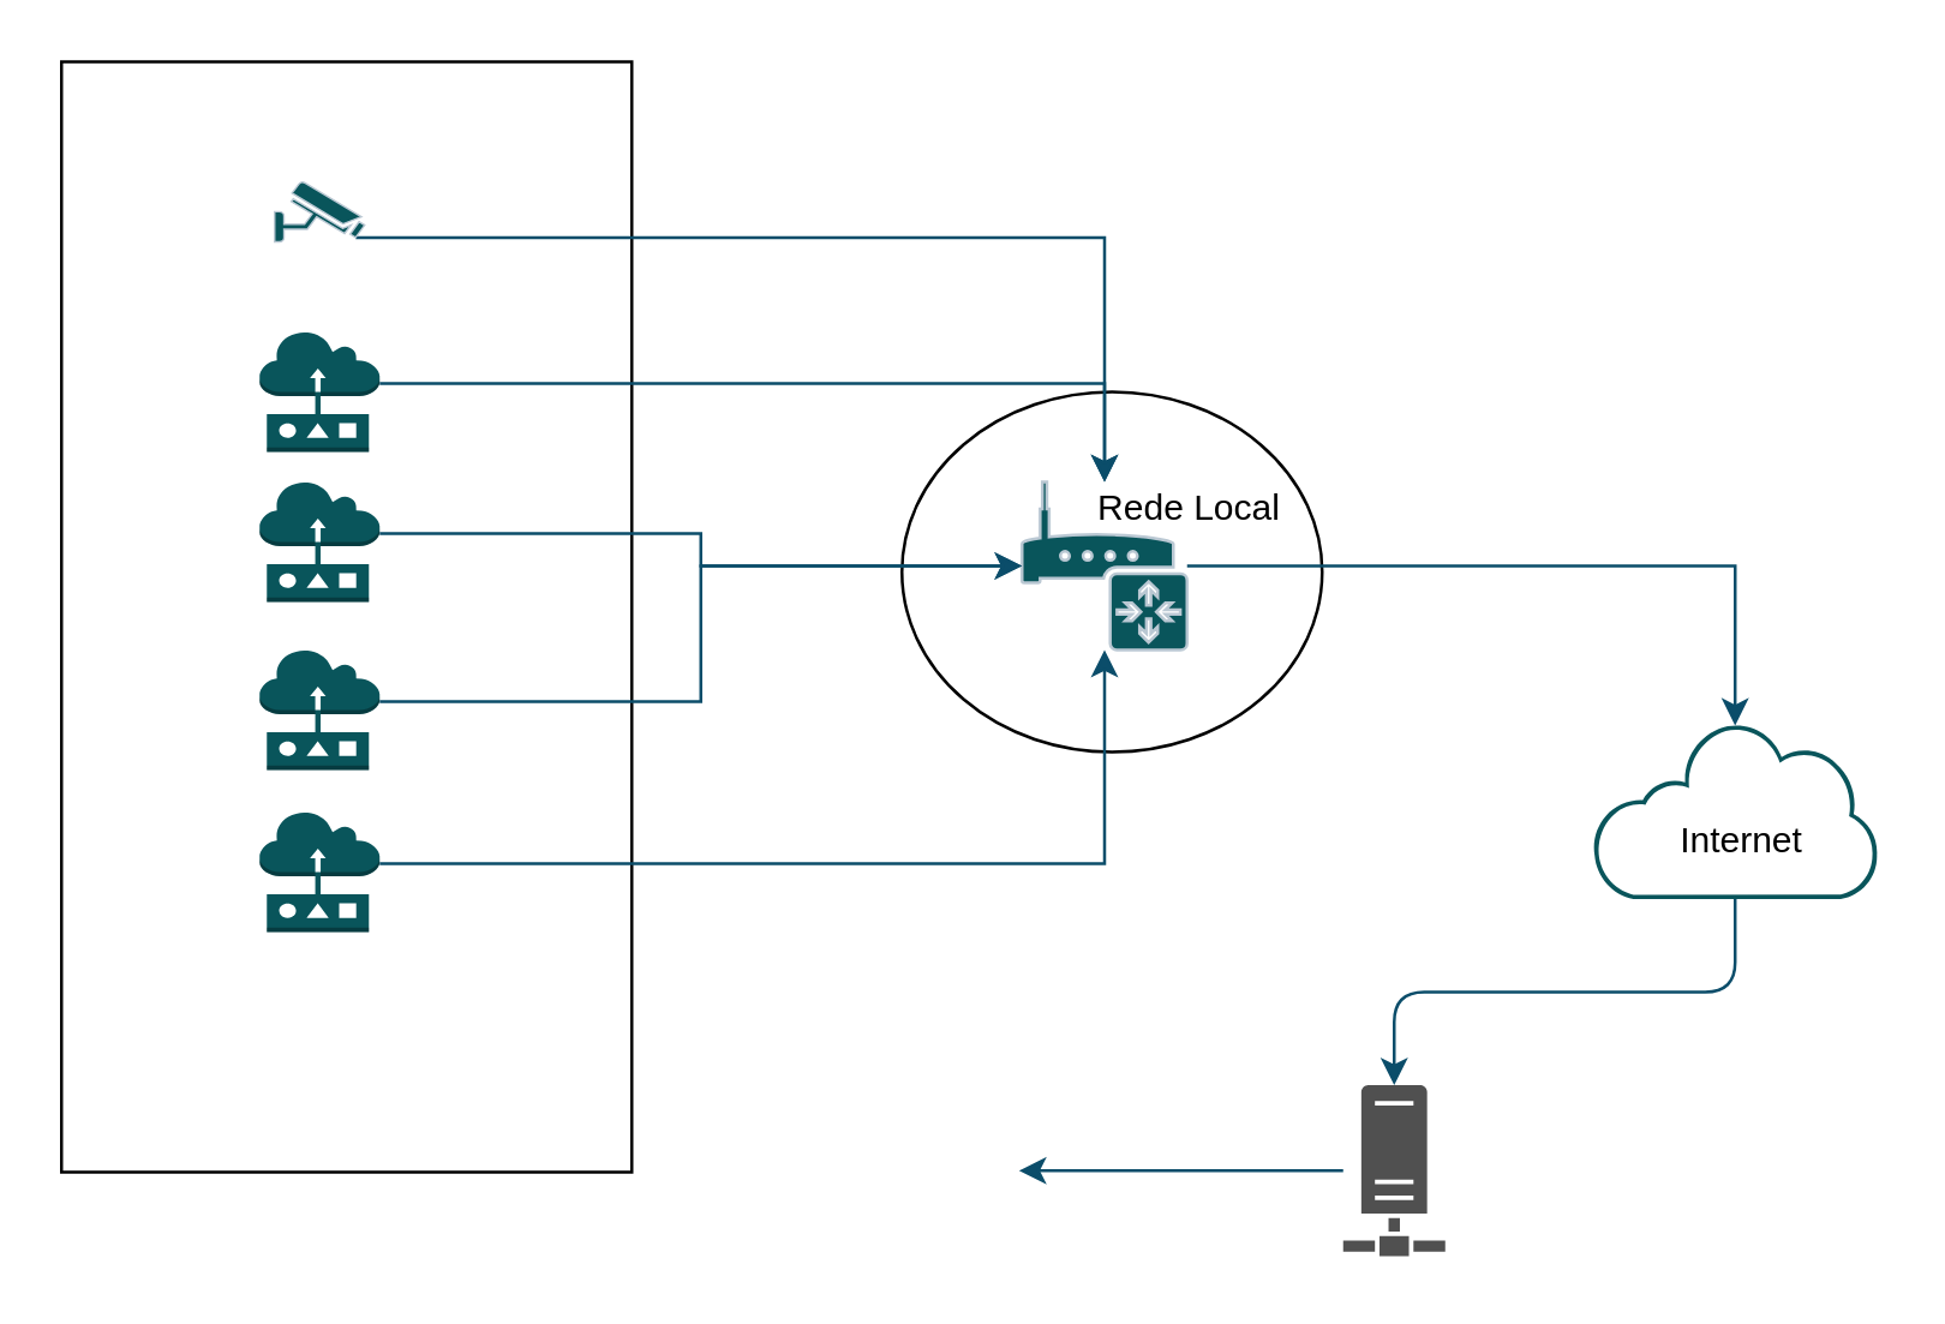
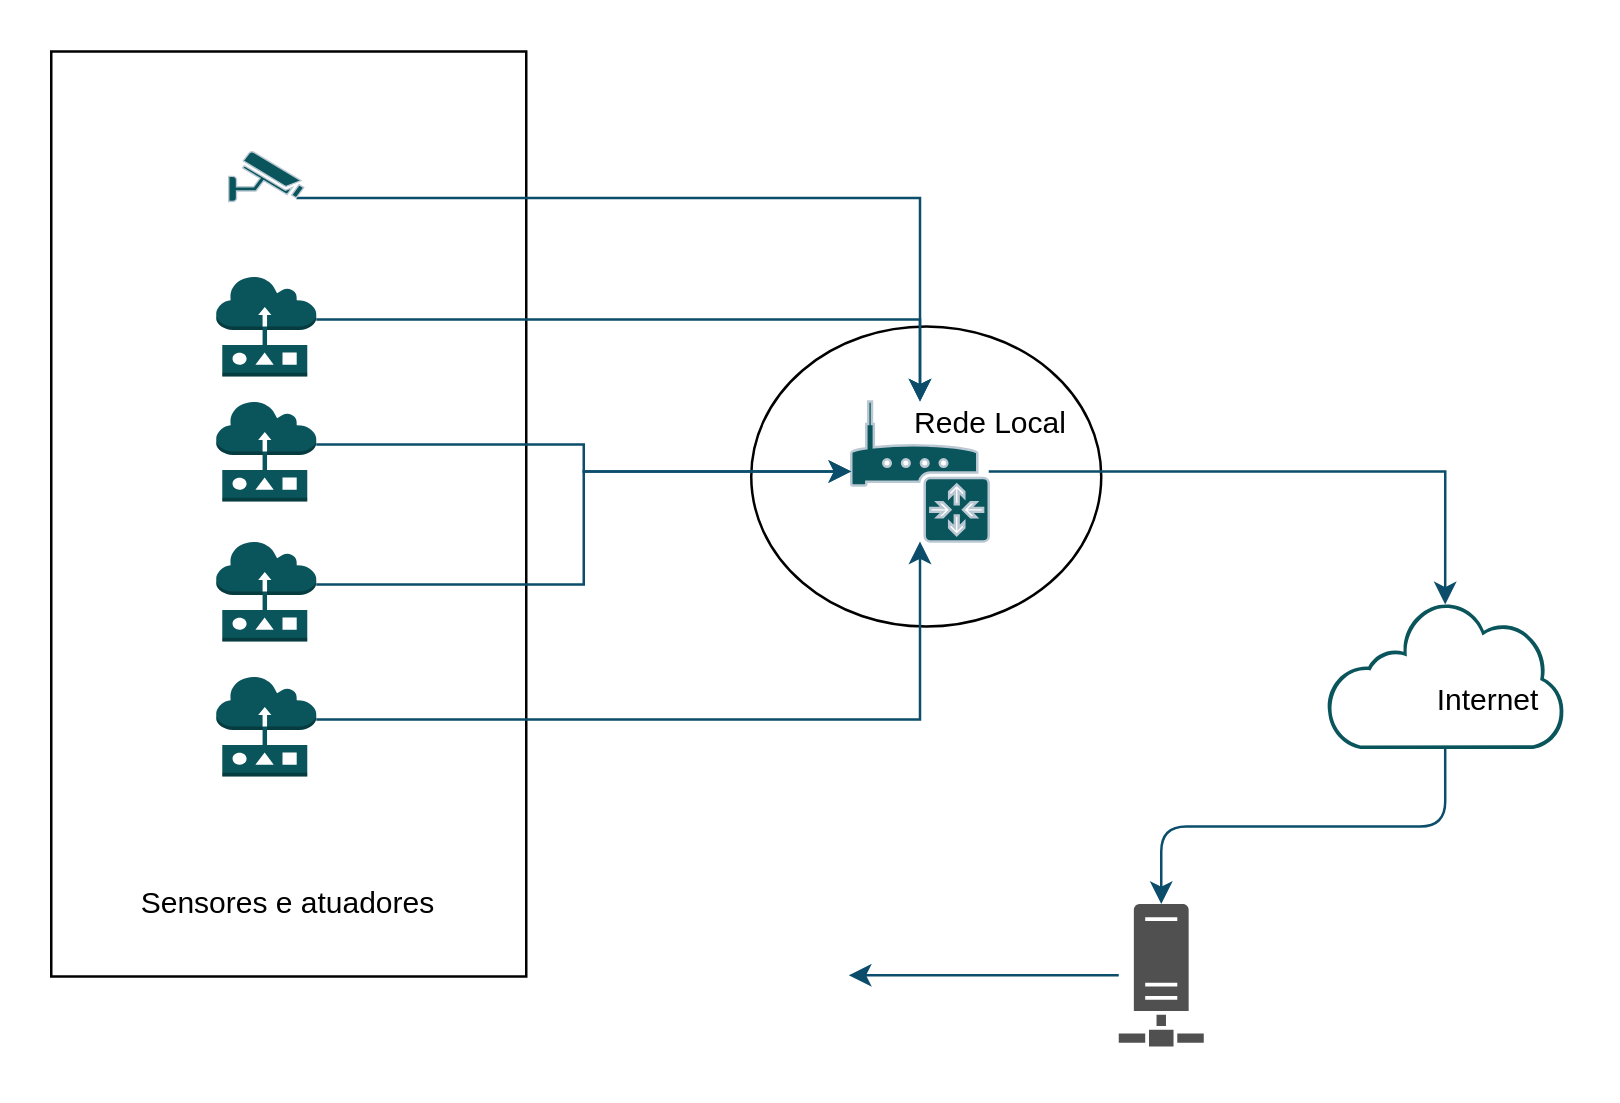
- <mxCell id="24" value="Internet" style="text;html=1;strokeColor=none;fillColor=none;align=center;verticalAlign=middle;whiteSpace=wrap;rounded=0;sketch=0;fontColor=#000000;" vertex="1" parent="1"><mxGeometry x="560" y="270" width="40" height="20" as="geometry" /></mxCell>
+ <mxCell id="24" value="Internet" style="text;html=1;strokeColor=none;fillColor=none;align=center;verticalAlign=middle;whiteSpace=wrap;rounded=0;sketch=0;fontColor=#000000;" vertex="1" parent="1"><mxGeometry x="575" y="270" width="40" height="20" as="geometry" /></mxCell>
+ <mxCell id="18" value="Sensores e atuadores" style="text;html=1;strokeColor=none;fillColor=none;align=center;verticalAlign=middle;whiteSpace=wrap;rounded=0;sketch=0;" vertex="1" parent="1"><mxGeometry x="55" y="351" width="120" height="20" as="geometry" /></mxCell>
